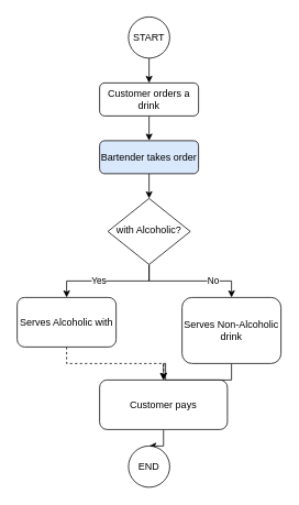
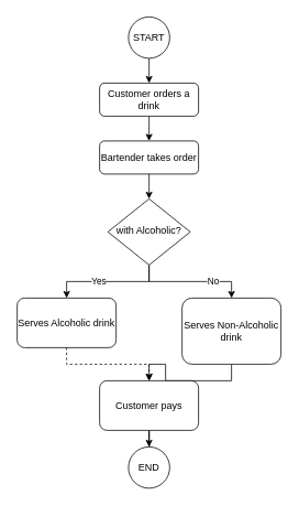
- <mxCell id="5" value="Bartender takes order" style="rounded=1;whiteSpace=wrap;html=1;fillColor=#dae8fc;" vertex="1" parent="1"><mxGeometry x="120" y="170" width="120" height="40" as="geometry" /></mxCell>
+ <mxCell id="5" value="Bartender takes order" style="rounded=1;whiteSpace=wrap;html=1;" vertex="1" parent="1"><mxGeometry x="120" y="170" width="120" height="40" as="geometry" /></mxCell>
- <mxCell id="14" value="Serves Alcoholic with" style="rounded=1;whiteSpace=wrap;html=1;" vertex="1" parent="1"><mxGeometry x="20" y="360" width="120" height="60" as="geometry" /></mxCell>
+ <mxCell id="14" value="Serves Alcoholic drink" style="rounded=1;whiteSpace=wrap;html=1;" vertex="1" parent="1"><mxGeometry x="20" y="360" width="120" height="60" as="geometry" /></mxCell>
- <mxCell id="16" value="Customer pays" style="rounded=1;whiteSpace=wrap;html=1;" vertex="1" parent="1"><mxGeometry x="120" y="460" width="155" height="60" as="geometry" /></mxCell>
+ <mxCell id="16" value="Customer pays" style="rounded=1;whiteSpace=wrap;html=1;" vertex="1" parent="1"><mxGeometry x="120" y="460" width="120" height="60" as="geometry" /></mxCell>
